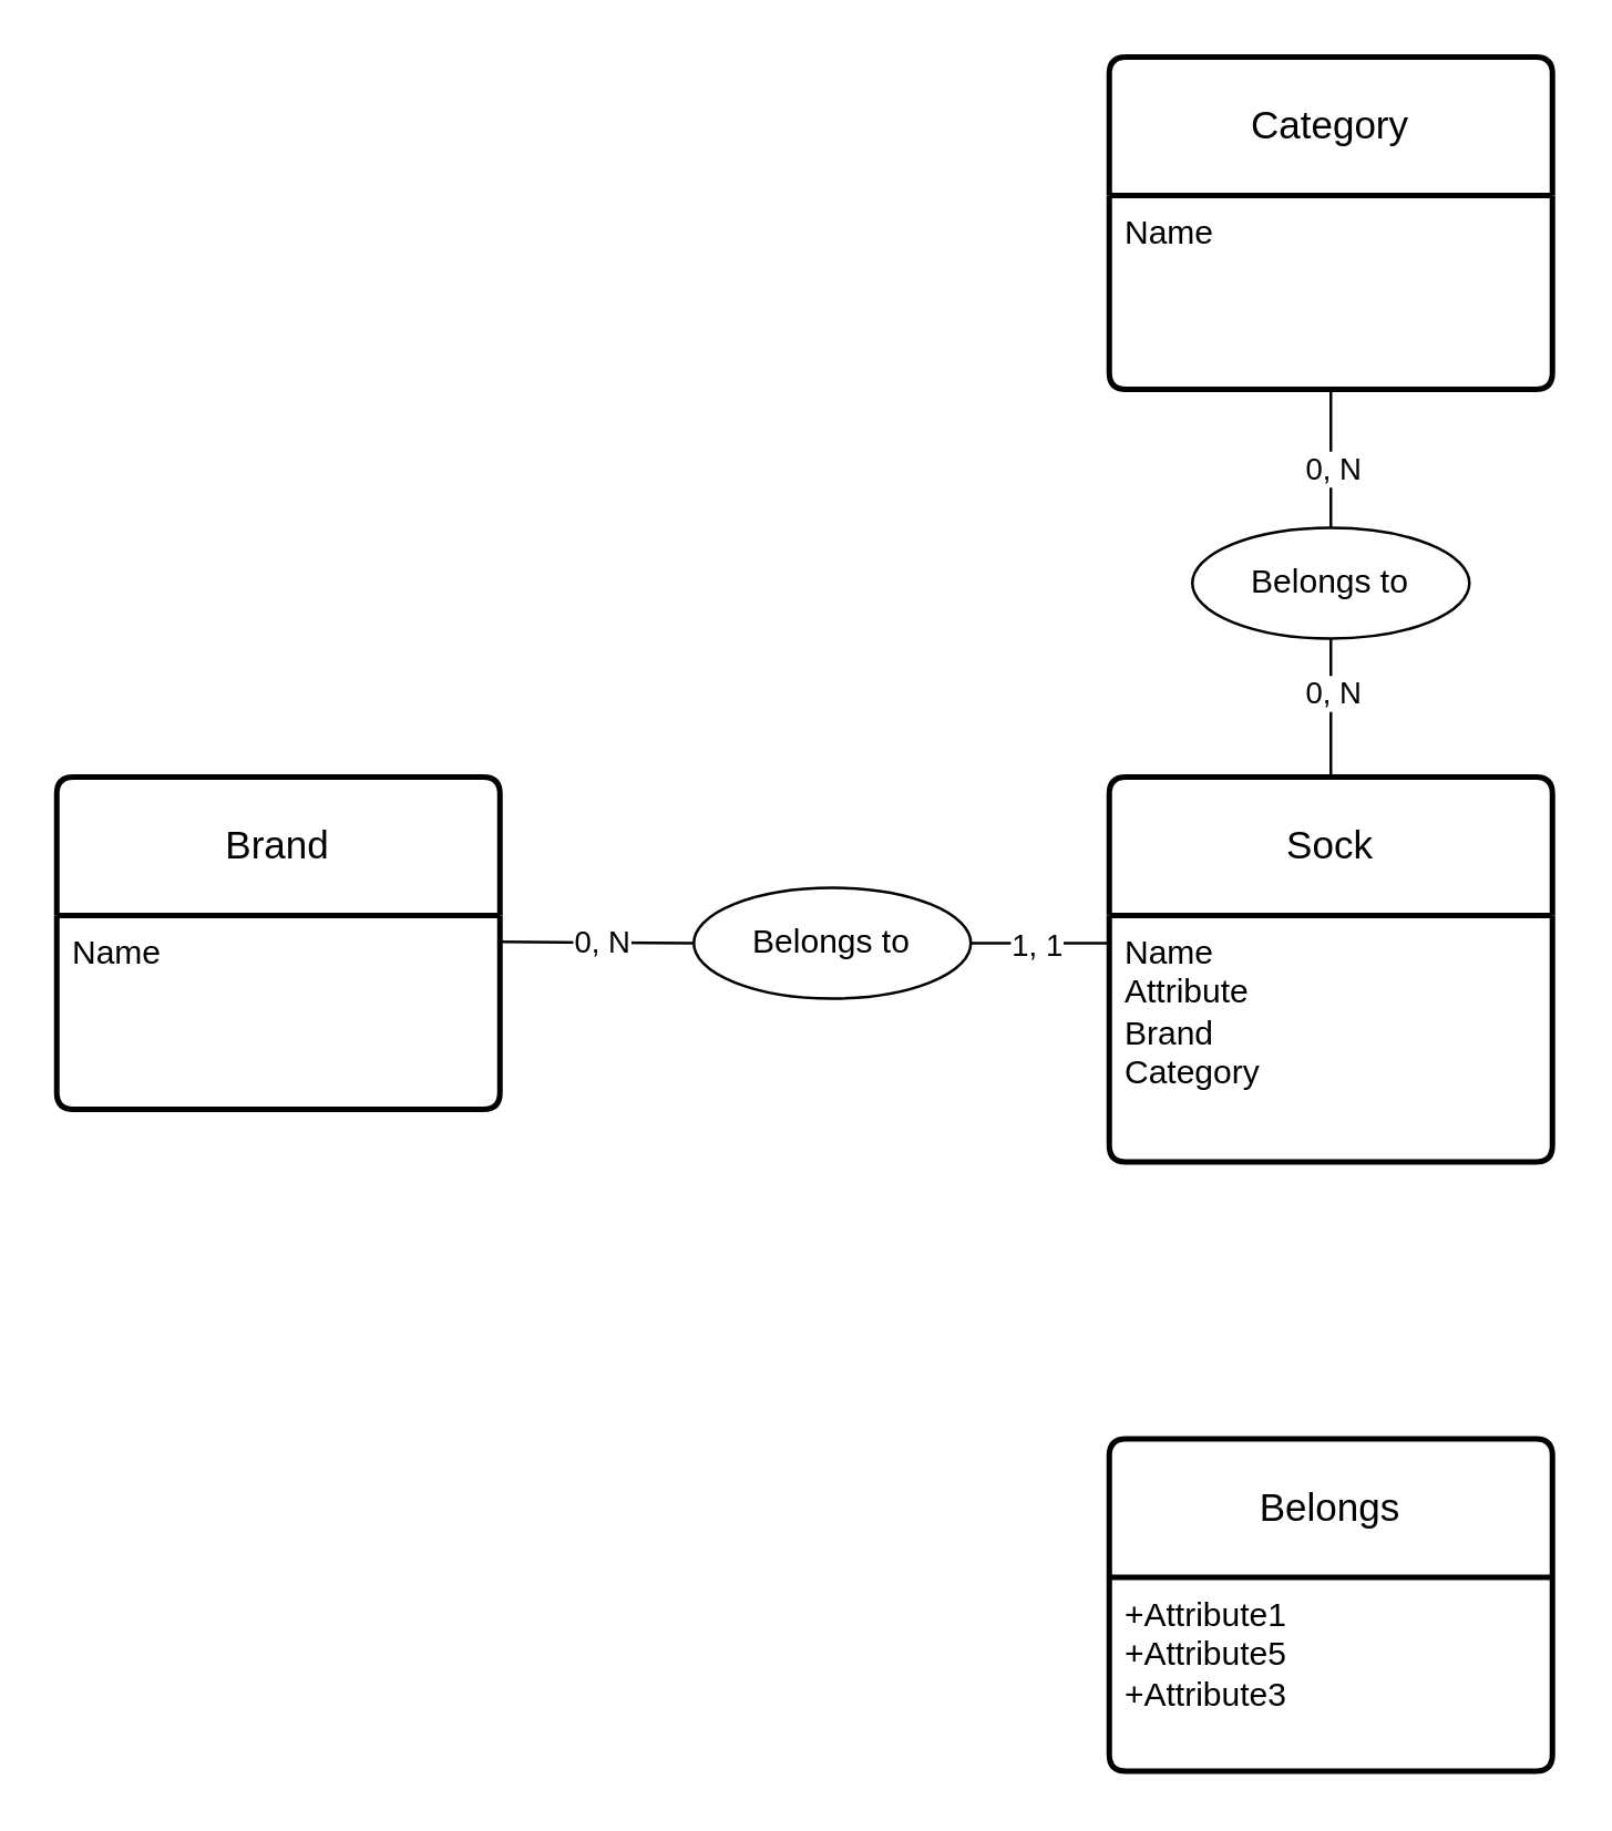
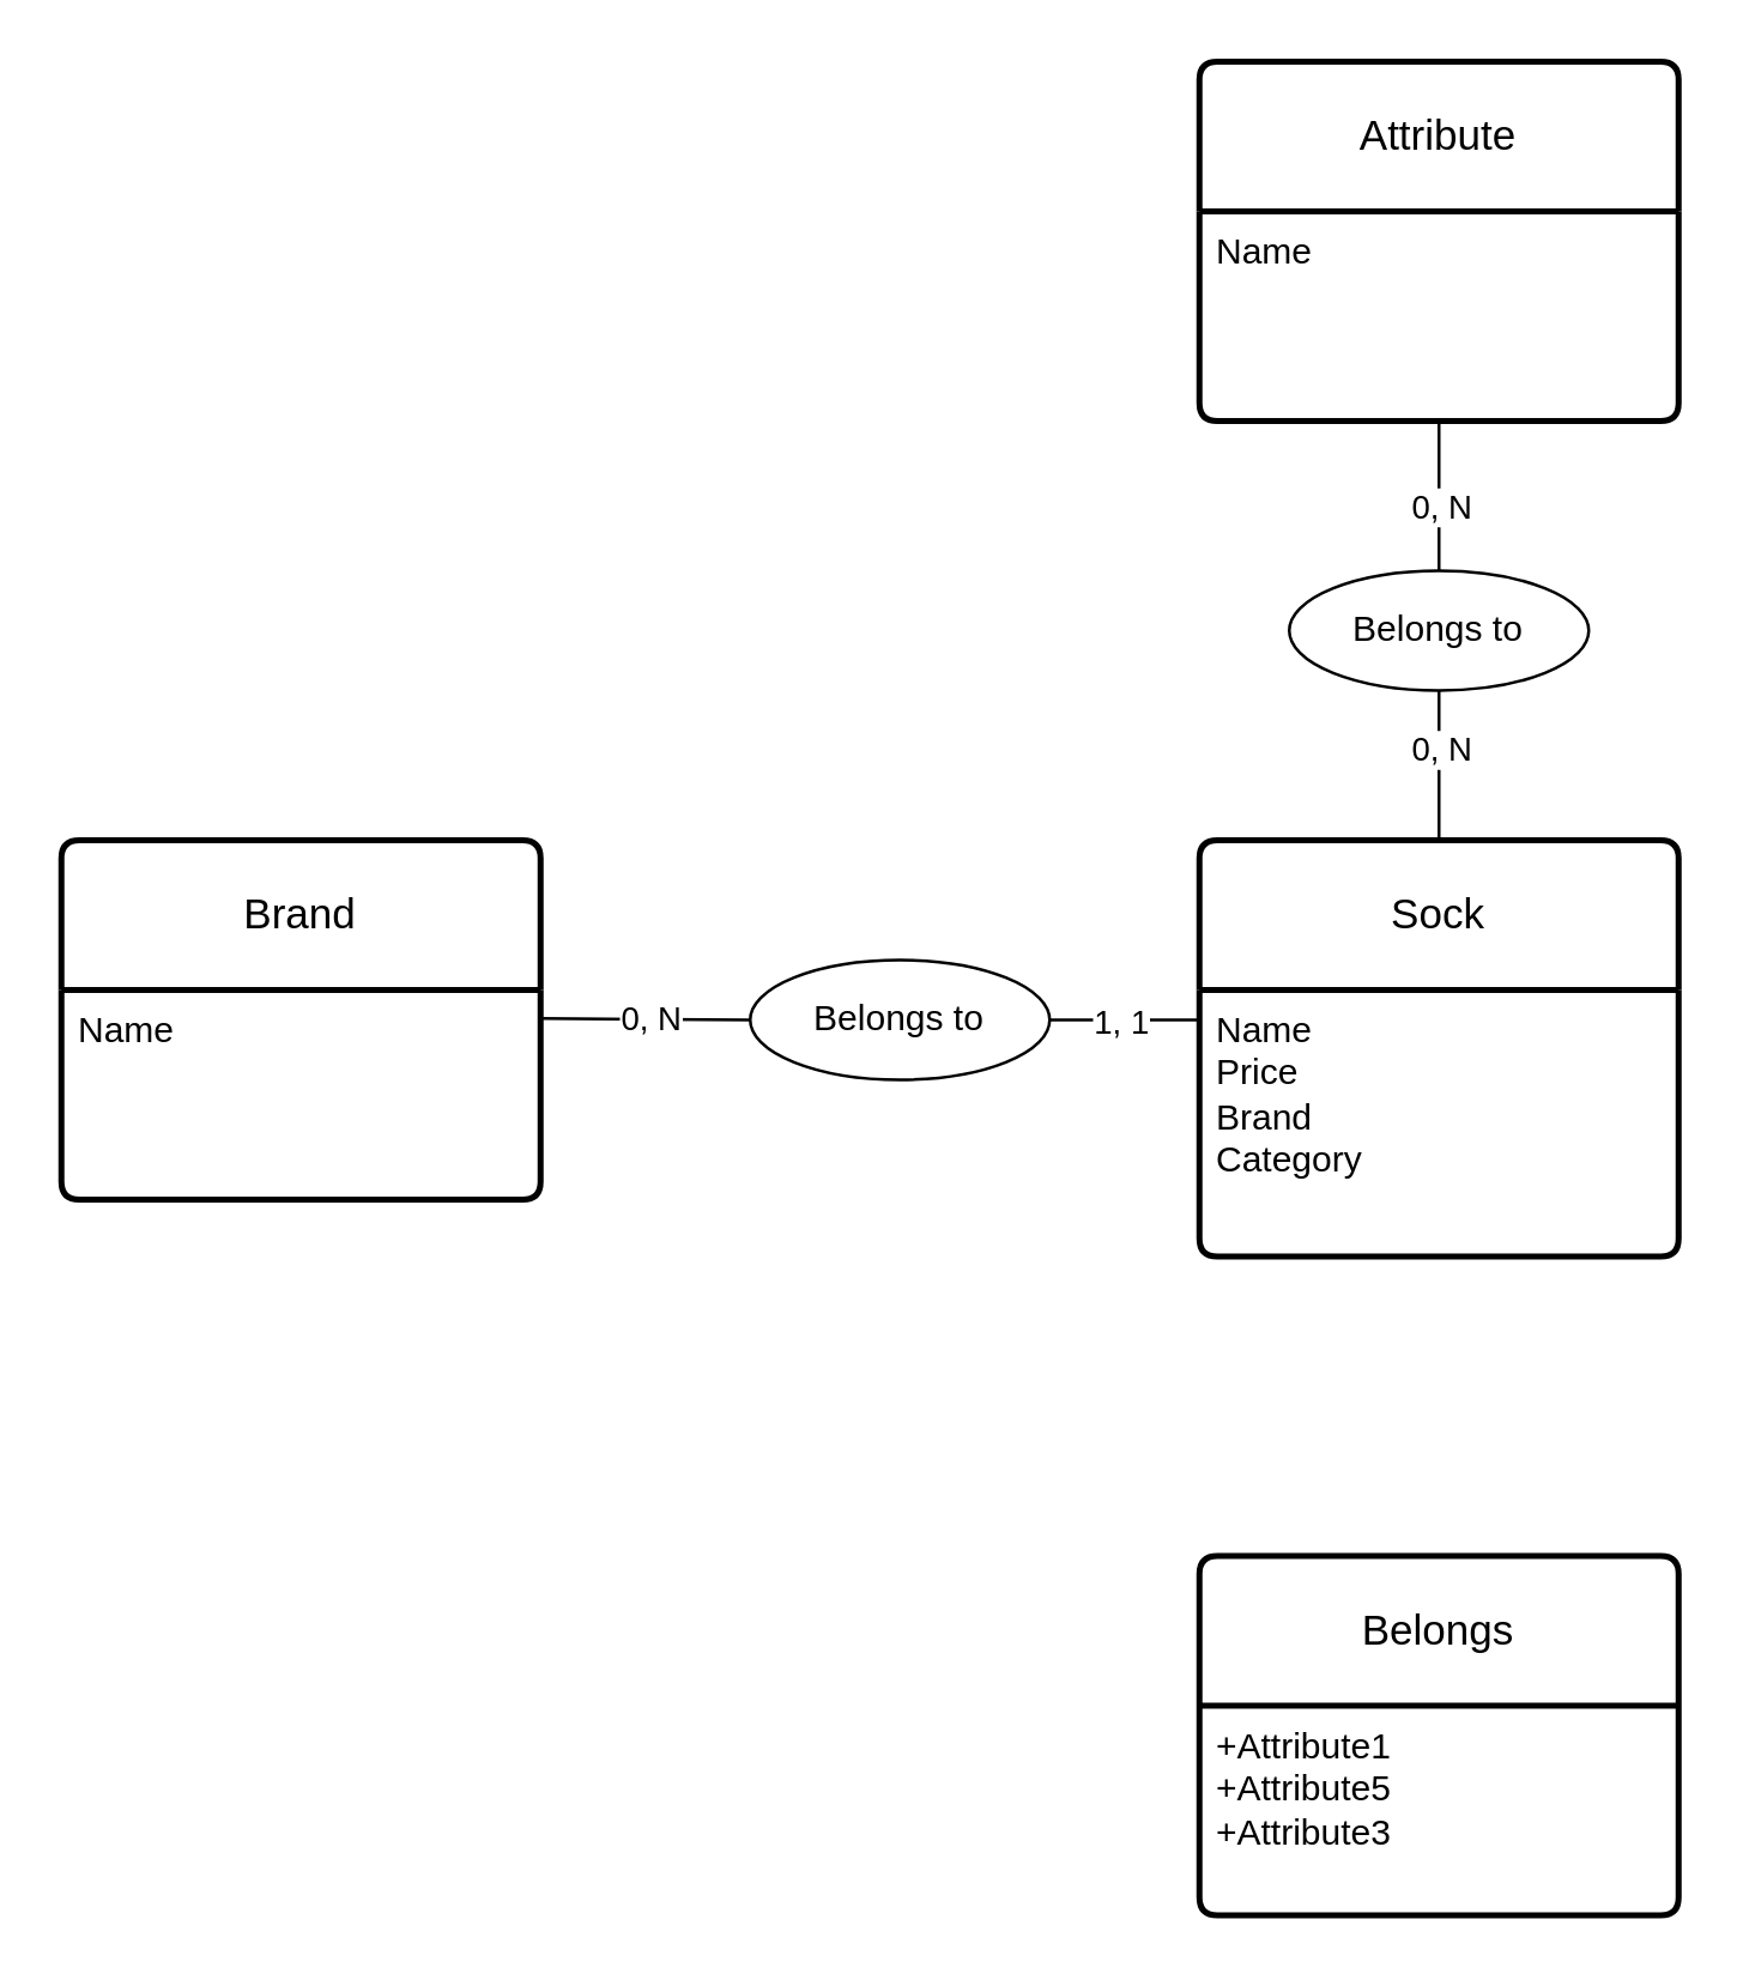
- <mxCell id="7" value="Category" style="swimlane;childLayout=stackLayout;horizontal=1;startSize=50;horizontalStack=0;rounded=1;fontSize=14;fontStyle=0;strokeWidth=2;resizeParent=0;resizeLast=1;shadow=0;dashed=0;align=center;arcSize=4;whiteSpace=wrap;html=1;" parent="1" vertex="1"><mxGeometry x="400" y="20" width="160" height="120" as="geometry" /></mxCell>
+ <mxCell id="7" value="Attribute" style="swimlane;childLayout=stackLayout;horizontal=1;startSize=50;horizontalStack=0;rounded=1;fontSize=14;fontStyle=0;strokeWidth=2;resizeParent=0;resizeLast=1;shadow=0;dashed=0;align=center;arcSize=4;whiteSpace=wrap;html=1;" parent="1" vertex="1"><mxGeometry x="400" y="20" width="160" height="120" as="geometry" /></mxCell>
- <mxCell id="3" value="Name&lt;br&gt;Attribute&lt;br&gt;Brand&lt;br&gt;Category" style="align=left;strokeColor=none;fillColor=none;spacingLeft=4;fontSize=12;verticalAlign=top;resizable=0;rotatable=0;part=1;html=1;" parent="2" vertex="1"><mxGeometry y="50" width="160" height="89" as="geometry" /></mxCell>
+ <mxCell id="3" value="Name&lt;br&gt;Price&lt;br&gt;Brand&lt;br&gt;Category" style="align=left;strokeColor=none;fillColor=none;spacingLeft=4;fontSize=12;verticalAlign=top;resizable=0;rotatable=0;part=1;html=1;" parent="2" vertex="1"><mxGeometry y="50" width="160" height="89" as="geometry" /></mxCell>
